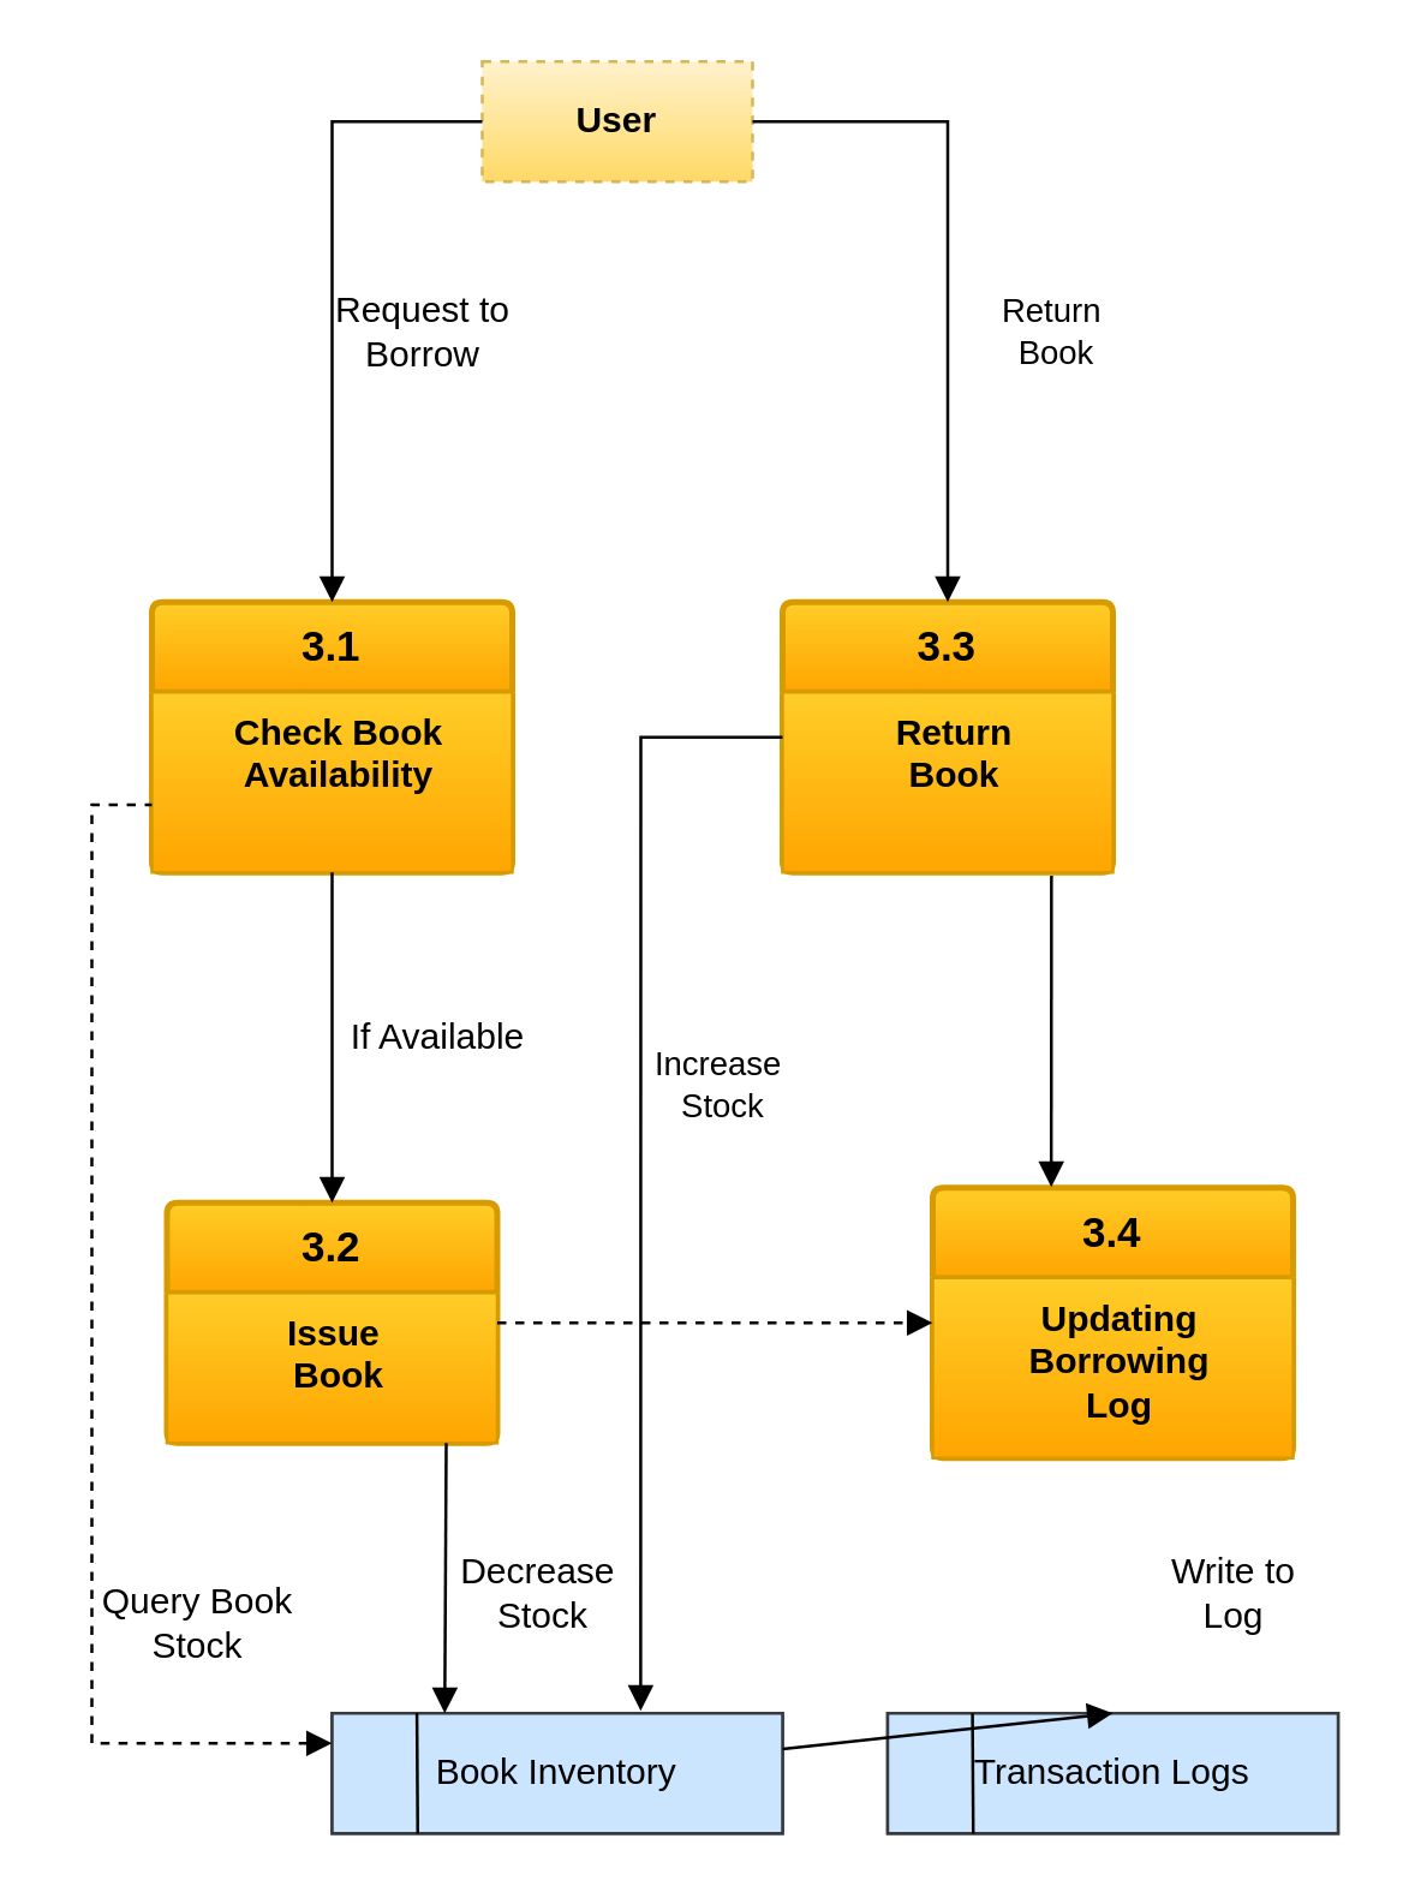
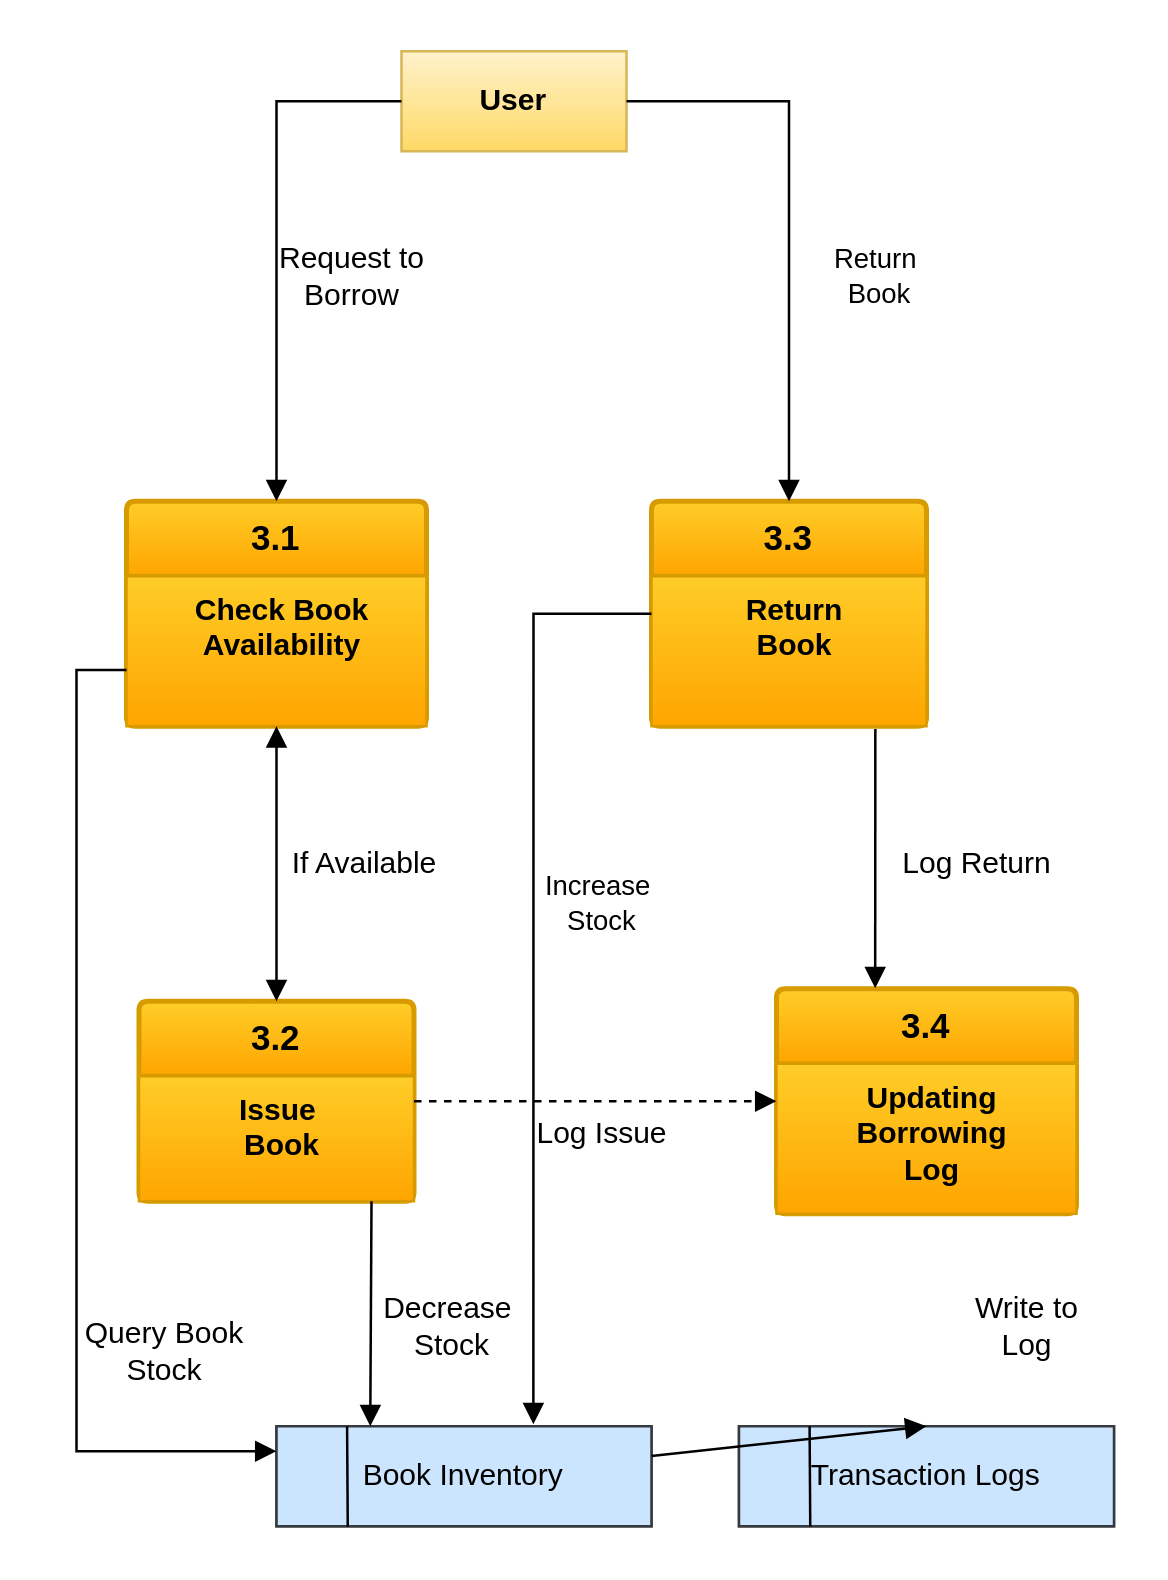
- <mxCell id="2" value="&lt;b&gt;User&lt;/b&gt;" style="rounded=0;whiteSpace=wrap;html=1;fillColor=#fff2cc;gradientColor=#ffd966;strokeColor=#d6b656;dashed=1;" parent="1" vertex="1"><mxGeometry x="160" y="20" width="90" height="40" as="geometry" /></mxCell>
+ <mxCell id="2" value="&lt;b&gt;User&lt;/b&gt;" style="rounded=0;whiteSpace=wrap;html=1;fillColor=#fff2cc;gradientColor=#ffd966;strokeColor=#d6b656;" parent="1" vertex="1"><mxGeometry x="160" y="20" width="90" height="40" as="geometry" /></mxCell>
- <mxCell id="23" value="" style="endArrow=none;html=1;rounded=0;entryX=0.5;entryY=1;entryDx=0;entryDy=0;exitX=0.5;exitY=0;exitDx=0;exitDy=0;startArrow=block;startFill=1;" parent="1" source="5" target="3" edge="1"><mxGeometry width="50" height="50" relative="1" as="geometry"><mxPoint x="50" y="370" as="sourcePoint" /><mxPoint x="100" y="320" as="targetPoint" /></mxGeometry></mxCell>
+ <mxCell id="23" value="" style="endArrow=block;html=1;rounded=0;entryX=0.5;entryY=1;entryDx=0;entryDy=0;exitX=0.5;exitY=0;exitDx=0;exitDy=0;startArrow=block;startFill=1;" parent="1" source="5" target="3" edge="1"><mxGeometry width="50" height="50" relative="1" as="geometry"><mxPoint x="50" y="370" as="sourcePoint" /><mxPoint x="100" y="320" as="targetPoint" /></mxGeometry></mxCell>
+ <mxCell id="32" value="Log Return" style="text;html=1;align=center;verticalAlign=middle;resizable=0;points=[];autosize=1;strokeColor=none;fillColor=none;" parent="1" vertex="1"><mxGeometry x="350" y="330" width="80" height="30" as="geometry" /></mxCell>
- <mxCell id="25" value="" style="endArrow=none;html=1;rounded=0;entryX=0;entryY=0.75;entryDx=0;entryDy=0;exitX=0;exitY=0.25;exitDx=0;exitDy=0;edgeStyle=orthogonalEdgeStyle;startArrow=block;startFill=1;dashed=1;" parent="1" source="13" target="3" edge="1"><mxGeometry width="50" height="50" relative="1" as="geometry"><mxPoint y="580" as="sourcePoint" x="30" /><mxPoint x="80" y="530" as="targetPoint" /><Array as="points"><mxPoint y="580" x="30" /><mxPoint y="268" x="30" /></Array></mxGeometry></mxCell>
+ <mxCell id="25" value="" style="endArrow=none;html=1;rounded=0;entryX=0;entryY=0.75;entryDx=0;entryDy=0;exitX=0;exitY=0.25;exitDx=0;exitDy=0;edgeStyle=orthogonalEdgeStyle;startArrow=block;startFill=1;" parent="1" source="13" target="3" edge="1"><mxGeometry width="50" height="50" relative="1" as="geometry"><mxPoint y="580" as="sourcePoint" x="30" /><mxPoint x="80" y="530" as="targetPoint" /><Array as="points"><mxPoint y="580" x="30" /><mxPoint y="268" x="30" /></Array></mxGeometry></mxCell>
+ <mxCell id="30" value="Log Issue" style="text;html=1;align=center;verticalAlign=middle;resizable=0;points=[];autosize=1;strokeColor=none;fillColor=none;" parent="1" vertex="1"><mxGeometry x="200" y="438" width="80" height="30" as="geometry" /></mxCell>
